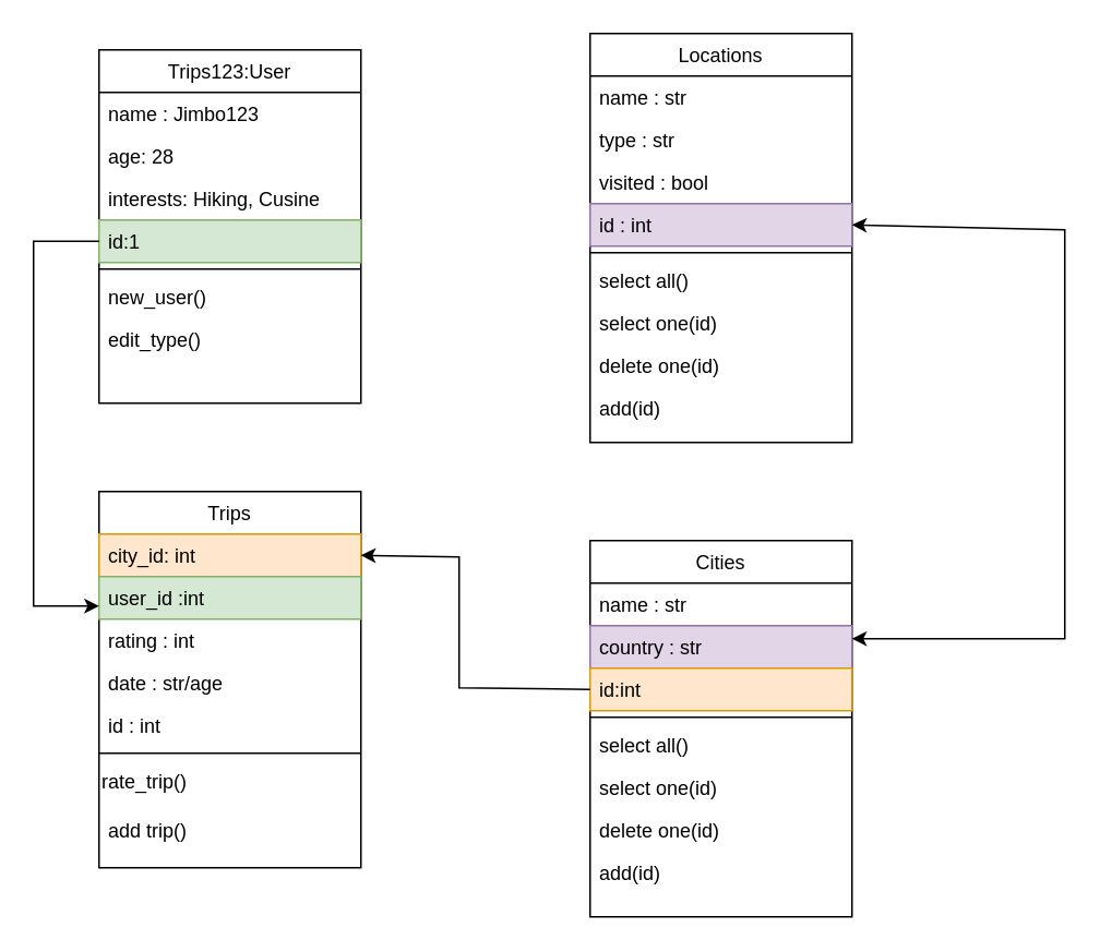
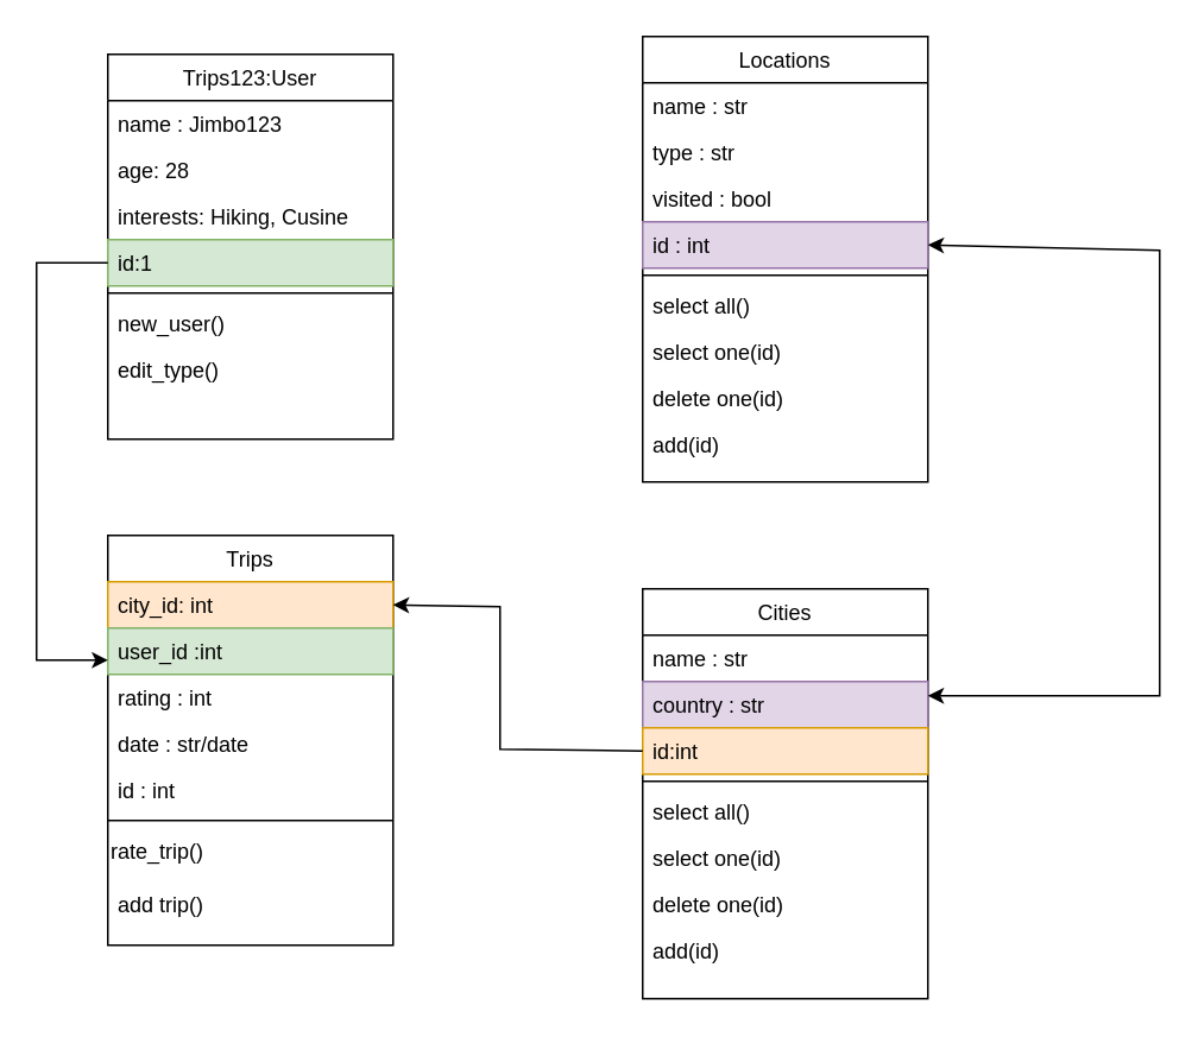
- <mxCell id="14" value="date : str/age" style="text;align=left;verticalAlign=top;spacingLeft=4;spacingRight=4;overflow=hidden;rotatable=0;points=[[0,0.5],[1,0.5]];portConstraint=eastwest;rounded=0;shadow=0;html=0;" parent="10" vertex="1"><mxGeometry y="104" width="160" height="26" as="geometry" /></mxCell>
+ <mxCell id="14" value="date : str/date" style="text;align=left;verticalAlign=top;spacingLeft=4;spacingRight=4;overflow=hidden;rotatable=0;points=[[0,0.5],[1,0.5]];portConstraint=eastwest;rounded=0;shadow=0;html=0;" parent="10" vertex="1"><mxGeometry y="104" width="160" height="26" as="geometry" /></mxCell>
